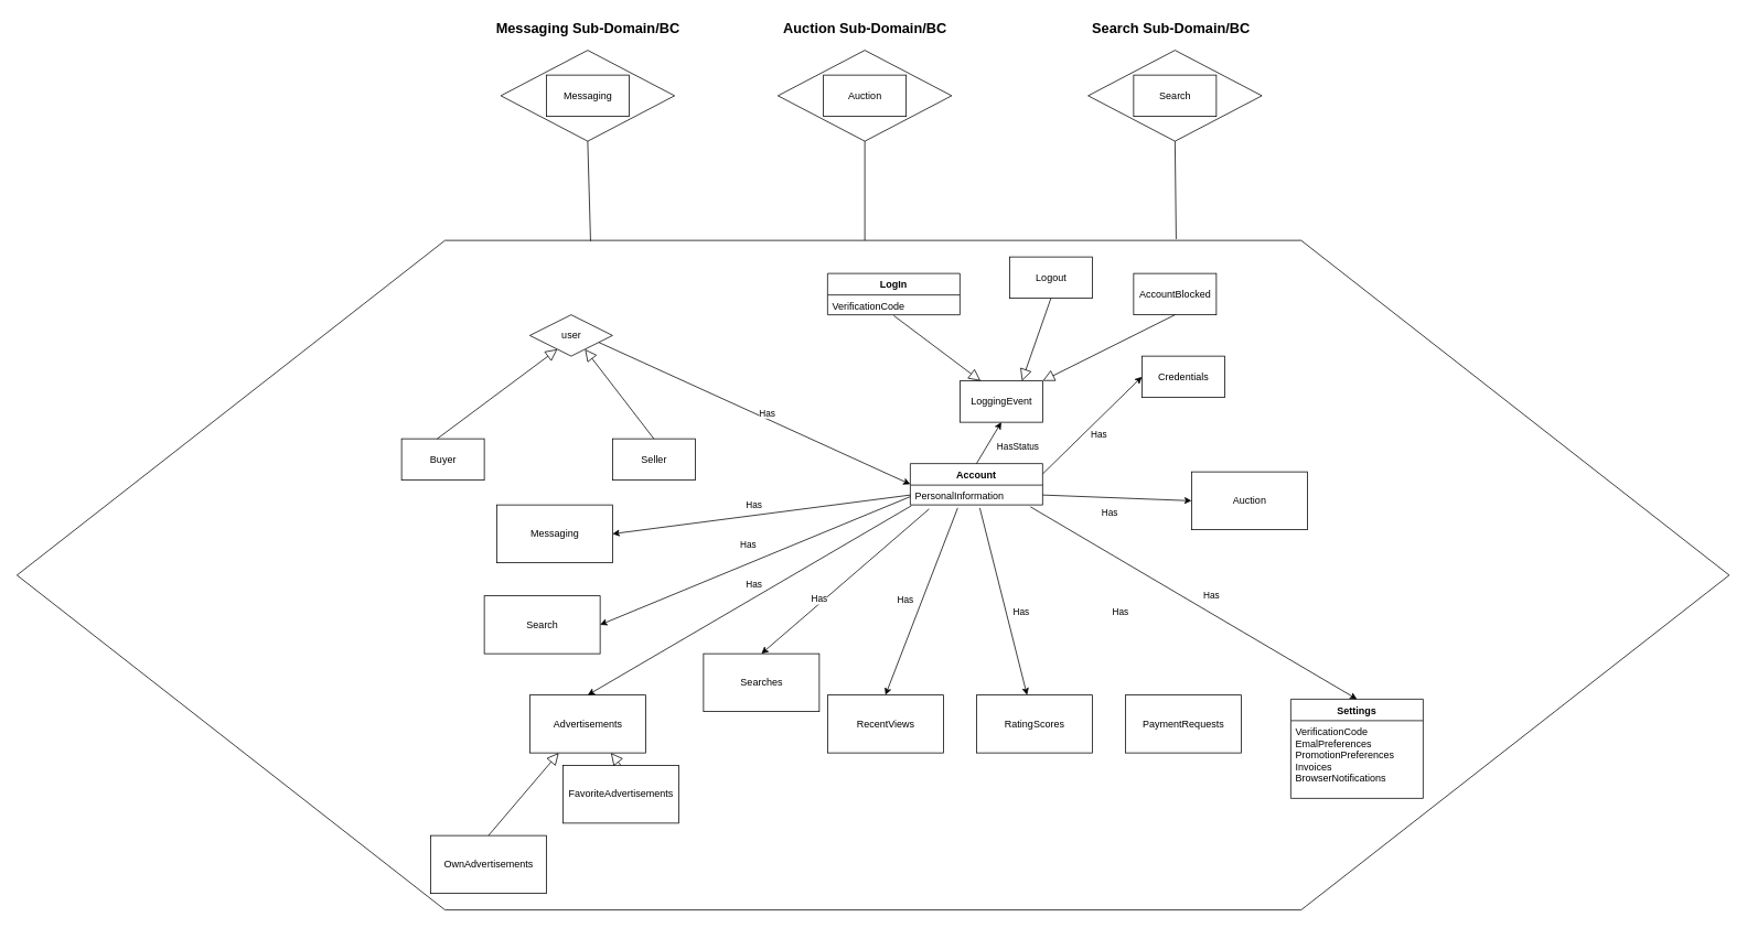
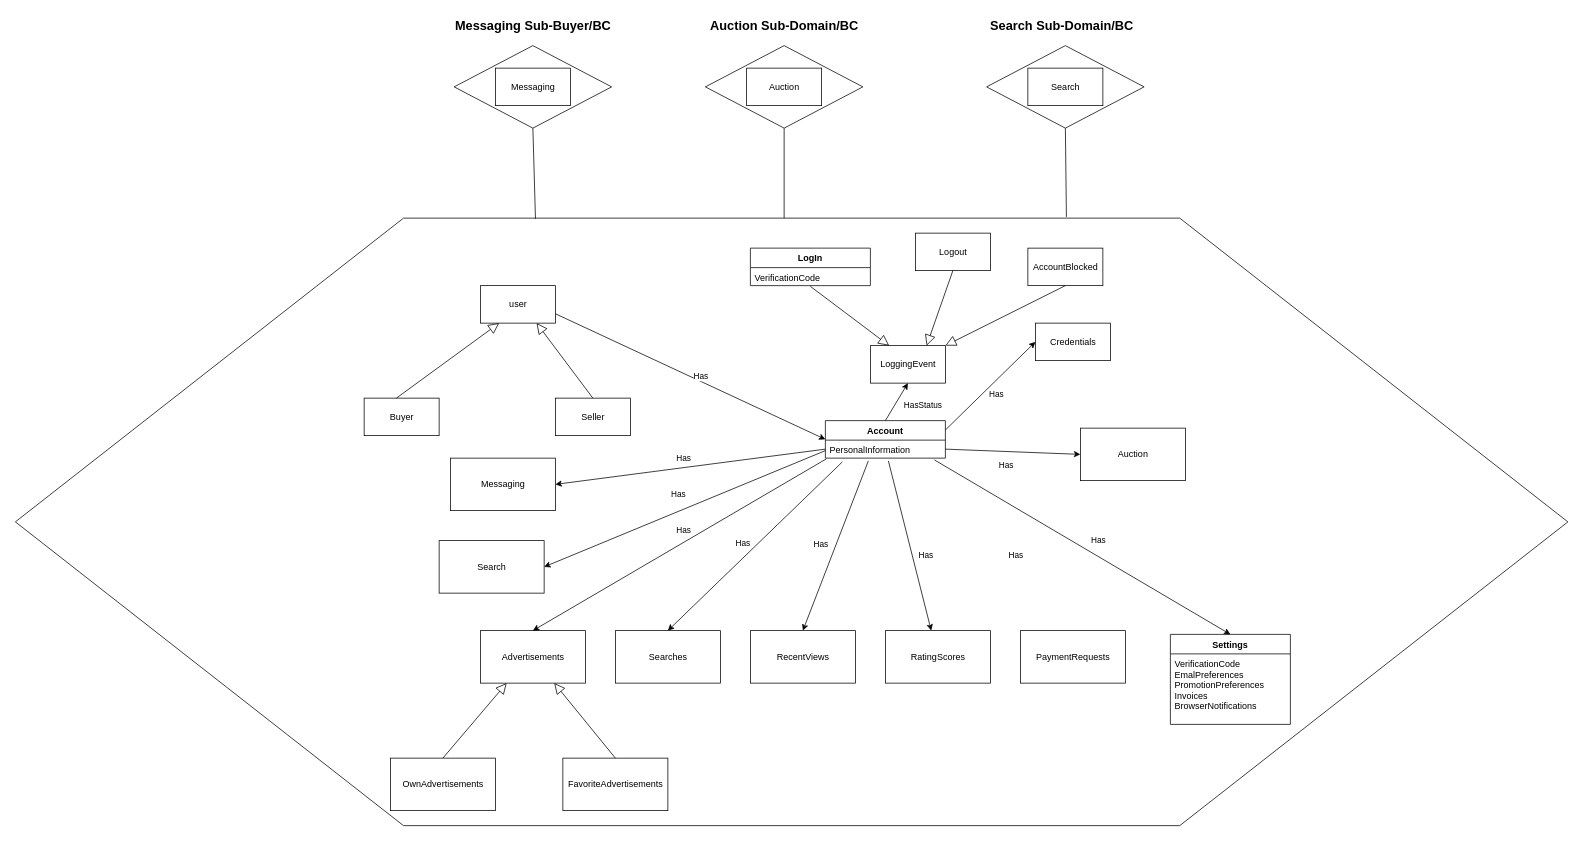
- <mxCell id="64" value="Messaging Sub-Domain/BC" style="text;html=1;align=center;verticalAlign=middle;resizable=0;points=[];autosize=1;strokeColor=none;fillColor=none;fontStyle=1;fontSize=17;" vertex="1" parent="1"><mxGeometry x="590" y="20" width="240" height="30" as="geometry" /></mxCell>
+ <mxCell id="64" value="Messaging Sub-Buyer/BC" style="text;html=1;align=center;verticalAlign=middle;resizable=0;points=[];autosize=1;strokeColor=none;fillColor=none;fontStyle=1;fontSize=17;" vertex="1" parent="1"><mxGeometry x="590" y="20" width="240" height="30" as="geometry" /></mxCell>
- <mxCell id="3" value="user" style="rhombus;html=1;dashed=0;whitespace=wrap;" vertex="1" parent="1"><mxGeometry x="640" y="380" width="100" height="50" as="geometry" /></mxCell>
+ <mxCell id="3" value="user" style="html=1;dashed=0;whitespace=wrap;" vertex="1" parent="1"><mxGeometry x="640" y="380" width="100" height="50" as="geometry" /></mxCell>
- <mxCell id="26" value="Searches" style="html=1;dashed=0;whitespace=wrap;" vertex="1" parent="1"><mxGeometry x="850" y="790" width="140" height="70" as="geometry" /></mxCell>
+ <mxCell id="26" value="Searches" style="html=1;dashed=0;whitespace=wrap;" vertex="1" parent="1"><mxGeometry x="820" y="840" width="140" height="70" as="geometry" /></mxCell>
- <mxCell id="22" value="FavoriteAdvertisements" style="html=1;dashed=0;whitespace=wrap;" vertex="1" parent="1"><mxGeometry x="680" y="925" width="140" height="70" as="geometry" /></mxCell>
+ <mxCell id="22" value="FavoriteAdvertisements" style="html=1;dashed=0;whitespace=wrap;" vertex="1" parent="1"><mxGeometry x="750" y="1010" width="140" height="70" as="geometry" /></mxCell>
